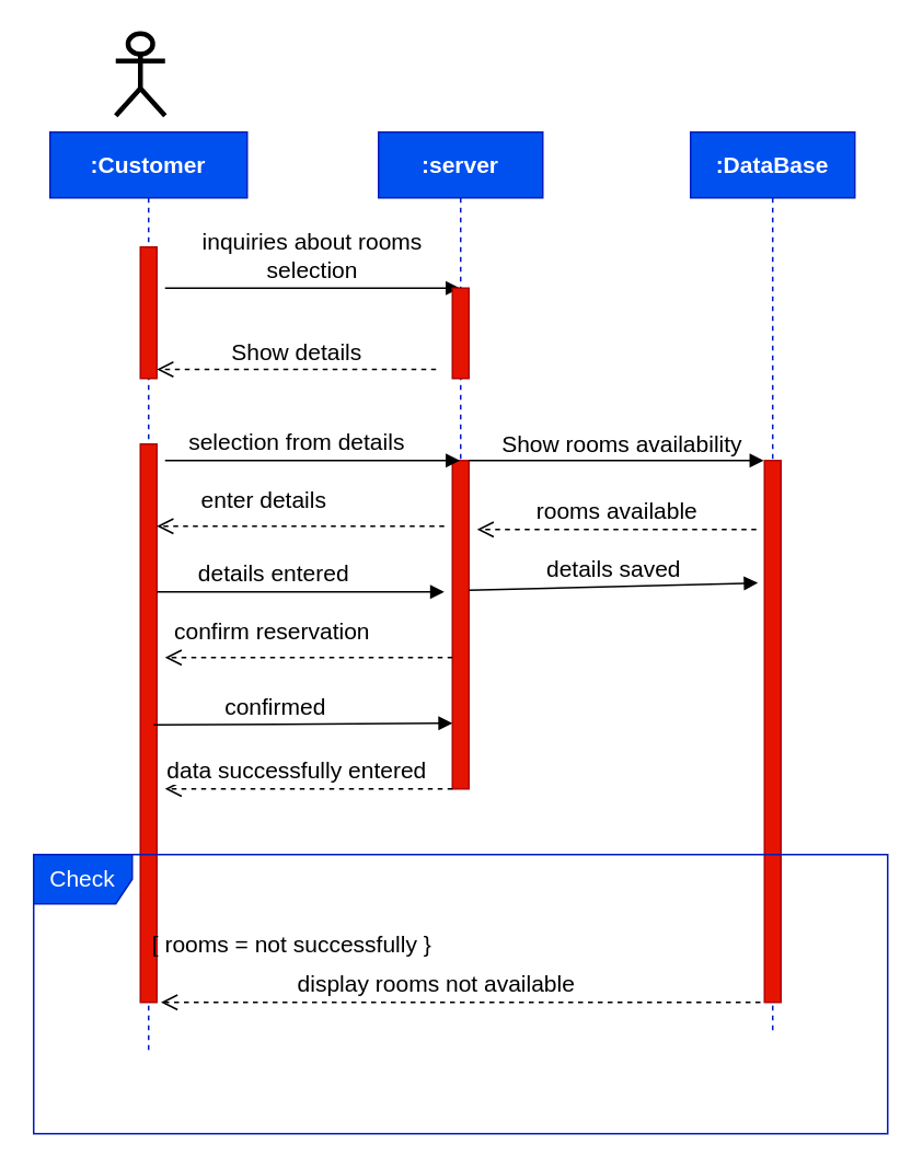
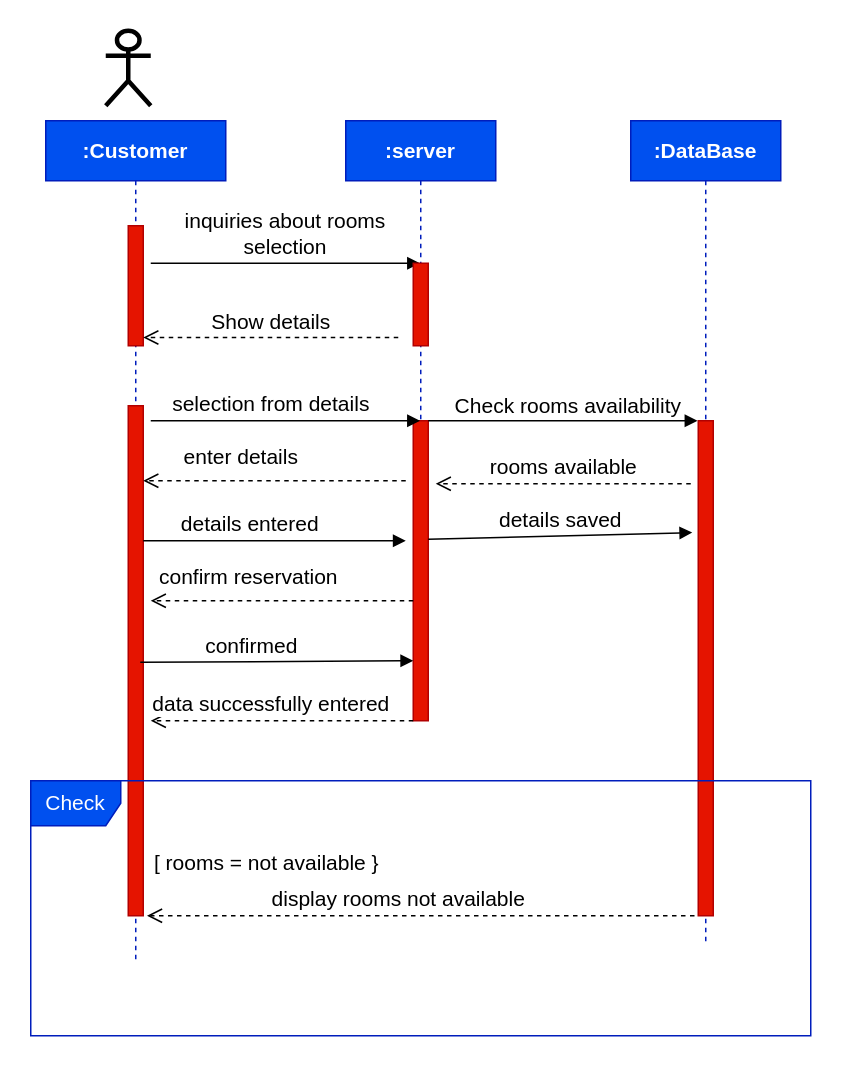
- <mxCell id="18" value="Show rooms availability&amp;nbsp;" style="text;html=1;align=center;verticalAlign=middle;resizable=0;points=[];autosize=1;strokeColor=none;fillColor=none;fontSize=14;fontColor=#000000;" vertex="1" parent="1"><mxGeometry x="295" y="260" width="170" height="20" as="geometry" /></mxCell>
+ <mxCell id="18" value="Check rooms availability&amp;nbsp;" style="text;html=1;align=center;verticalAlign=middle;resizable=0;points=[];autosize=1;strokeColor=none;fillColor=none;fontSize=14;fontColor=#000000;" vertex="1" parent="1"><mxGeometry x="295" y="260" width="170" height="20" as="geometry" /></mxCell>
- <mxCell id="25" value="[ rooms = not successfully }" style="text;html=1;strokeColor=none;fillColor=none;align=center;verticalAlign=middle;whiteSpace=wrap;rounded=0;fontSize=14;fontColor=#000000;" vertex="1" parent="1"><mxGeometry x="55" y="560" width="245" height="30" as="geometry" /></mxCell>
+ <mxCell id="25" value="[ rooms = not available }" style="text;html=1;strokeColor=none;fillColor=none;align=center;verticalAlign=middle;whiteSpace=wrap;rounded=0;fontSize=14;fontColor=#000000;" vertex="1" parent="1"><mxGeometry x="55" y="560" width="245" height="30" as="geometry" /></mxCell>
